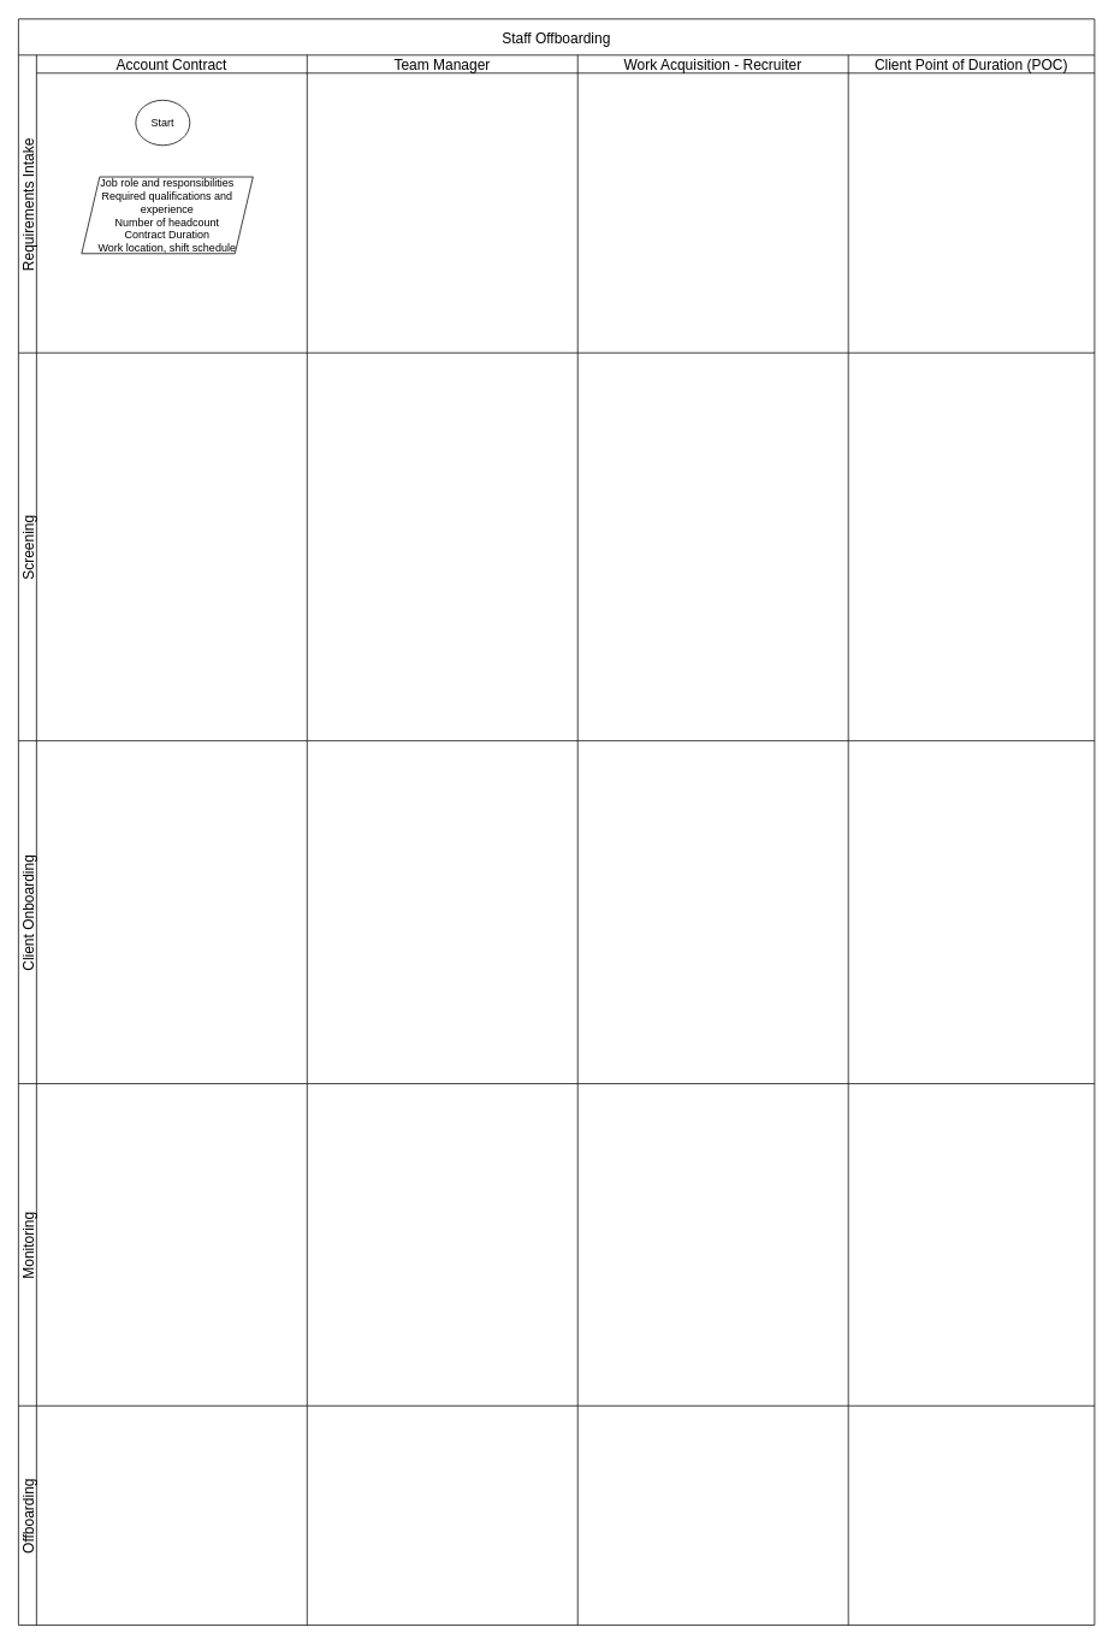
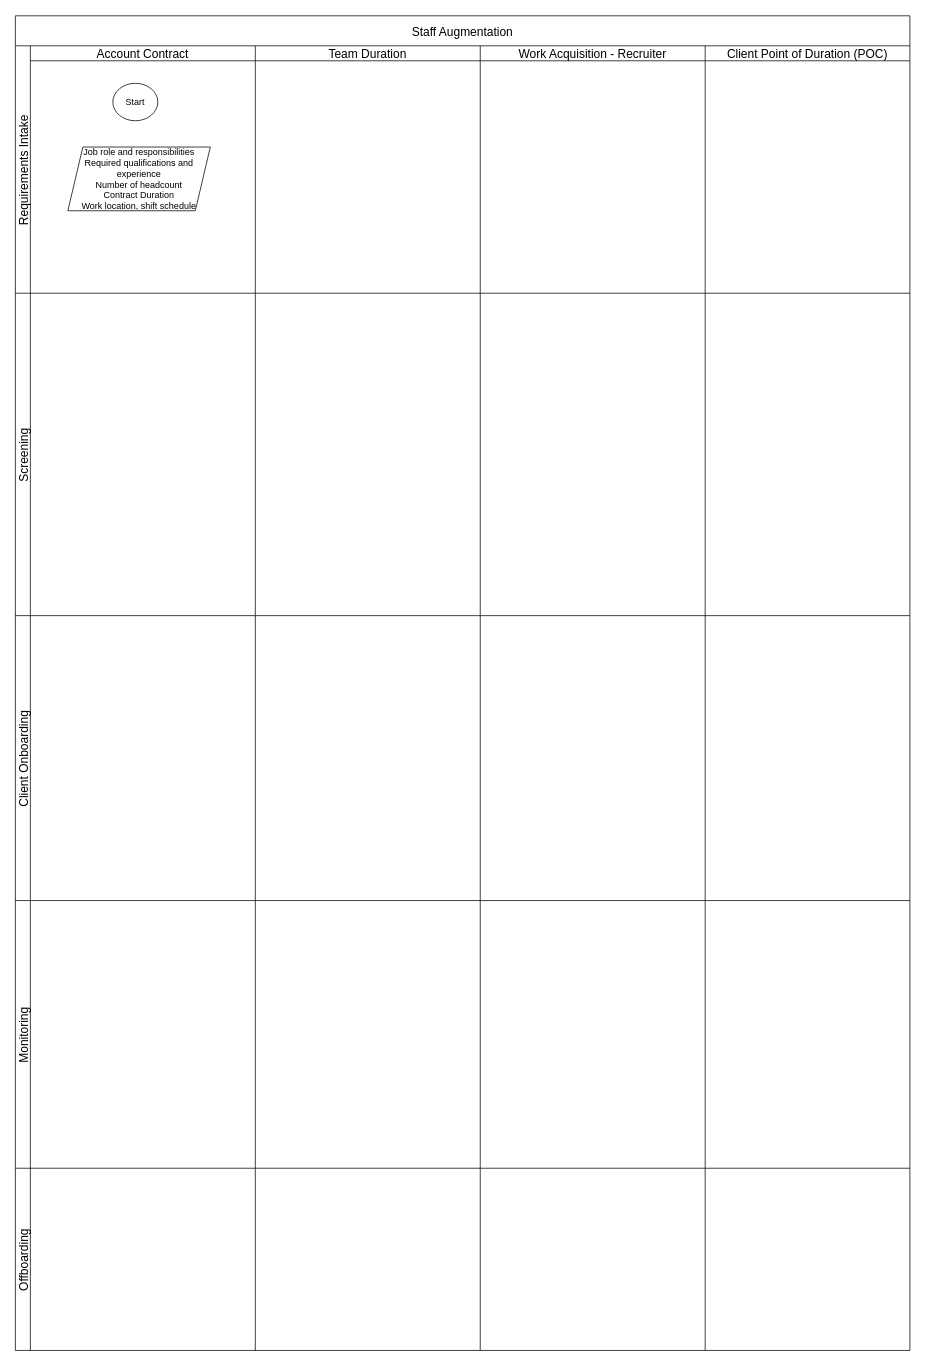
- <mxCell id="2" value="Staff Offboarding" style="shape=table;childLayout=tableLayout;startSize=40;collapsible=0;recursiveResize=0;expand=0;fontSize=16;" vertex="1" parent="1"><mxGeometry y="20" width="1193" height="1780" as="geometry" x="20" /></mxCell>
+ <mxCell id="2" value="Staff Augmentation" style="shape=table;childLayout=tableLayout;startSize=40;collapsible=0;recursiveResize=0;expand=0;fontSize=16;" vertex="1" parent="1"><mxGeometry y="20" width="1193" height="1780" as="geometry" x="20" /></mxCell>
- <mxCell id="7" value="Team Manager" style="swimlane;swimlaneHead=0;swimlaneBody=0;fontStyle=0;strokeColor=inherit;connectable=0;fillColor=none;startSize=20;collapsible=0;recursiveResize=0;expand=0;fontSize=16;" vertex="1" parent="3"><mxGeometry x="320" width="300" height="330" as="geometry"><mxRectangle width="300" height="330" as="alternateBounds" /></mxGeometry></mxCell>
+ <mxCell id="7" value="Team Duration" style="swimlane;swimlaneHead=0;swimlaneBody=0;fontStyle=0;strokeColor=inherit;connectable=0;fillColor=none;startSize=20;collapsible=0;recursiveResize=0;expand=0;fontSize=16;" vertex="1" parent="3"><mxGeometry x="320" width="300" height="330" as="geometry"><mxRectangle width="300" height="330" as="alternateBounds" /></mxGeometry></mxCell>
